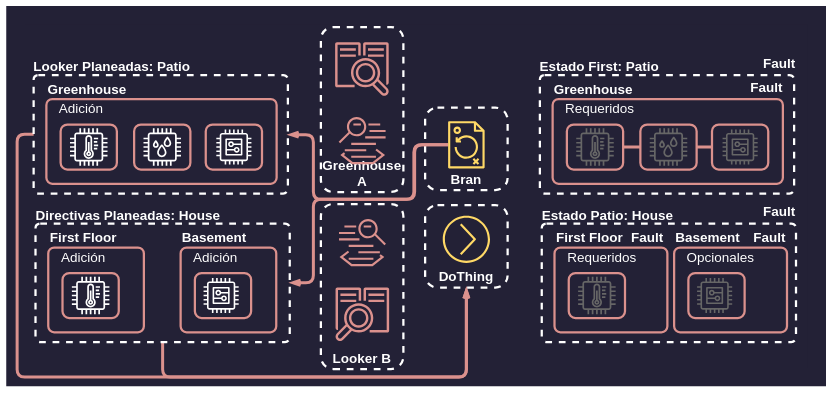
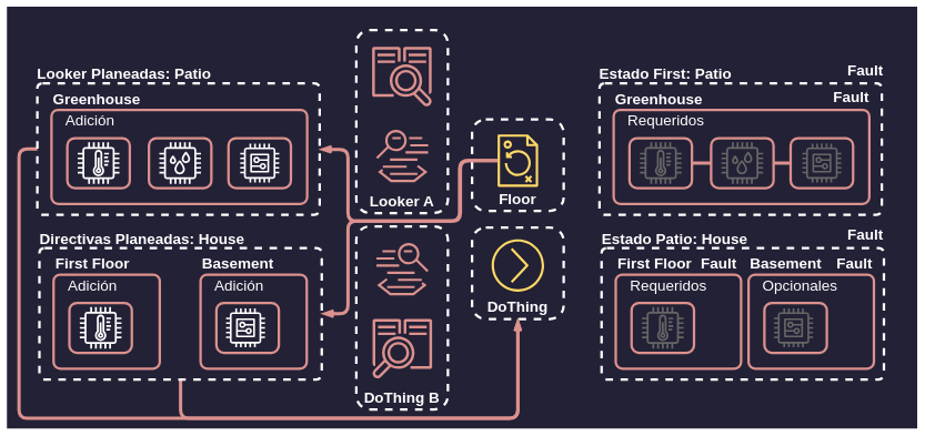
- <mxCell id="4" value="Greenhouse A" style="rounded=1;whiteSpace=wrap;html=1;dashed=1;labelBackgroundColor=none;strokeColor=#FFFFFF;strokeWidth=3;align=center;verticalAlign=bottom;fontFamily=Helvetica;fontSize=18;fontColor=#FFFFFF;fillColor=none;fontStyle=1;container=0;" parent="1" vertex="1"><mxGeometry x="427" y="35.5" width="110" height="220" as="geometry" /></mxCell>
+ <mxCell id="4" value="Looker A" style="rounded=1;whiteSpace=wrap;html=1;dashed=1;labelBackgroundColor=none;strokeColor=#FFFFFF;strokeWidth=3;align=center;verticalAlign=bottom;fontFamily=Helvetica;fontSize=18;fontColor=#FFFFFF;fillColor=none;fontStyle=1;container=0;" parent="1" vertex="1"><mxGeometry x="427" y="35.5" width="110" height="220" as="geometry" /></mxCell>
- <mxCell id="54" value="Bran" style="rounded=1;whiteSpace=wrap;html=1;dashed=1;labelBackgroundColor=none;strokeColor=#FFFFFF;strokeWidth=3;align=center;verticalAlign=bottom;fontFamily=Helvetica;fontSize=18;fontColor=#FFFFFF;fillColor=none;fontStyle=1;container=0;" parent="1" vertex="1"><mxGeometry x="566" y="143" width="110" height="110" as="geometry" /></mxCell>
+ <mxCell id="54" value="Floor" style="rounded=1;whiteSpace=wrap;html=1;dashed=1;labelBackgroundColor=none;strokeColor=#FFFFFF;strokeWidth=3;align=center;verticalAlign=bottom;fontFamily=Helvetica;fontSize=18;fontColor=#FFFFFF;fillColor=none;fontStyle=1;container=0;" parent="1" vertex="1"><mxGeometry x="566" y="143" width="110" height="110" as="geometry" /></mxCell>
- <mxCell id="60" value="Looker B" style="rounded=1;whiteSpace=wrap;html=1;dashed=1;labelBackgroundColor=none;strokeColor=#FFFFFF;strokeWidth=3;align=center;verticalAlign=bottom;fontFamily=Helvetica;fontSize=18;fontColor=#FFFFFF;fillColor=none;fontStyle=1;container=0;flipH=0;flipV=1;" parent="1" vertex="1"><mxGeometry x="427" y="271.5" width="110" height="220" as="geometry" /></mxCell>
+ <mxCell id="60" value="DoThing B" style="rounded=1;whiteSpace=wrap;html=1;dashed=1;labelBackgroundColor=none;strokeColor=#FFFFFF;strokeWidth=3;align=center;verticalAlign=bottom;fontFamily=Helvetica;fontSize=18;fontColor=#FFFFFF;fillColor=none;fontStyle=1;container=0;flipH=0;flipV=1;" parent="1" vertex="1"><mxGeometry x="427" y="271.5" width="110" height="220" as="geometry" /></mxCell>
